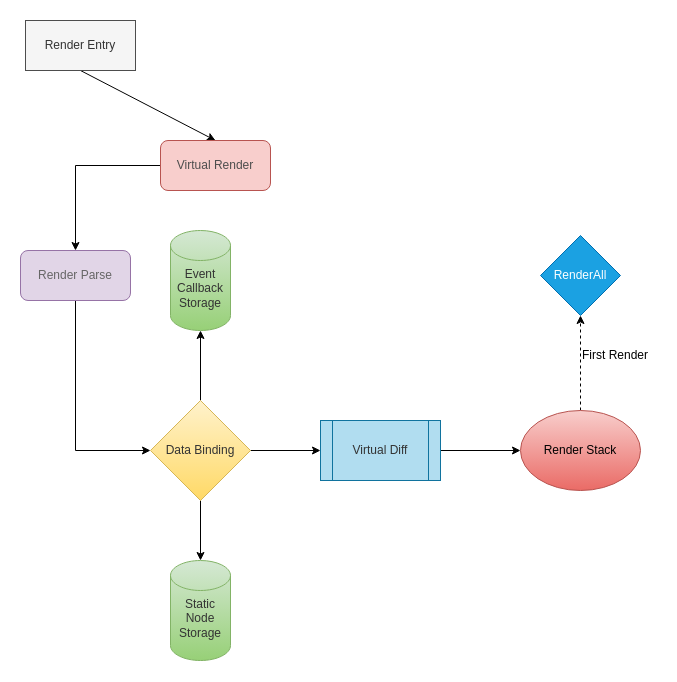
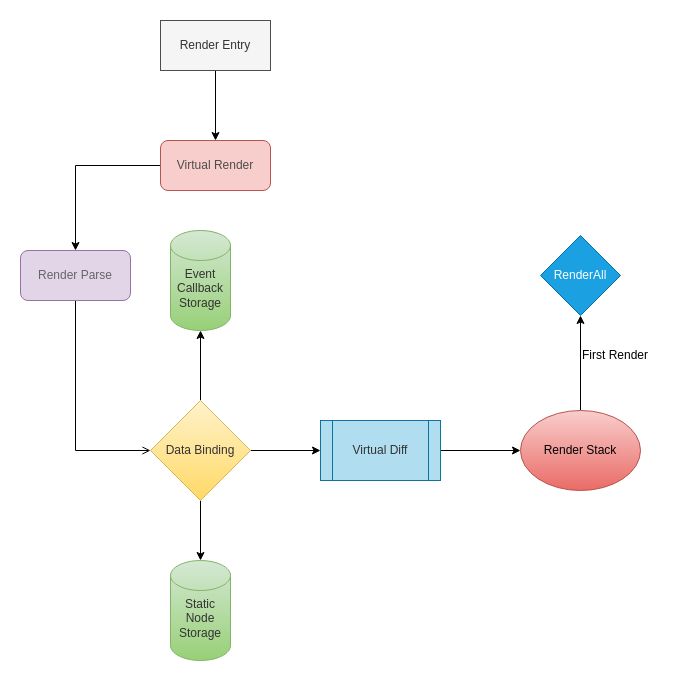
- <mxCell id="3" value="Render Entry" style="rounded=0;whiteSpace=wrap;html=1;fillColor=#f5f5f5;fontColor=#333333;strokeColor=#4D4D4D;" parent="1" vertex="1"><mxGeometry x="25" y="20" width="110" height="50" as="geometry" /></mxCell>
+ <mxCell id="3" value="Render Entry" style="rounded=0;whiteSpace=wrap;html=1;fillColor=#f5f5f5;fontColor=#333333;strokeColor=#4D4D4D;" parent="1" vertex="1"><mxGeometry x="160" y="20" width="110" height="50" as="geometry" /></mxCell>
- <mxCell id="16" style="edgeStyle=orthogonalEdgeStyle;rounded=0;orthogonalLoop=1;jettySize=auto;html=1;entryX=0.5;entryY=1;entryDx=0;entryDy=0;dashed=1;" edge="1" parent="1" source="17" target="18"><mxGeometry relative="1" as="geometry" /></mxCell>
+ <mxCell id="16" style="edgeStyle=orthogonalEdgeStyle;rounded=0;orthogonalLoop=1;jettySize=auto;html=1;entryX=0.5;entryY=1;entryDx=0;entryDy=0;" edge="1" parent="1" source="17" target="18"><mxGeometry relative="1" as="geometry" /></mxCell>
- <mxCell id="6" style="edgeStyle=none;rounded=0;orthogonalLoop=1;jettySize=auto;html=1;exitX=0.5;exitY=1;exitDx=0;exitDy=0;fontColor=#333333;" parent="1" source="7" target="13" edge="1"><mxGeometry relative="1" as="geometry"><mxPoint x="140" y="409" as="targetPoint" /><Array as="points"><mxPoint x="75" y="450" /></Array></mxGeometry></mxCell>
+ <mxCell id="6" style="edgeStyle=none;rounded=0;orthogonalLoop=1;jettySize=auto;html=1;exitX=0.5;exitY=1;exitDx=0;exitDy=0;fontColor=#333333;endArrow=open;" parent="1" source="7" target="13" edge="1"><mxGeometry relative="1" as="geometry"><mxPoint x="140" y="409" as="targetPoint" /><Array as="points"><mxPoint x="75" y="450" /></Array></mxGeometry></mxCell>
